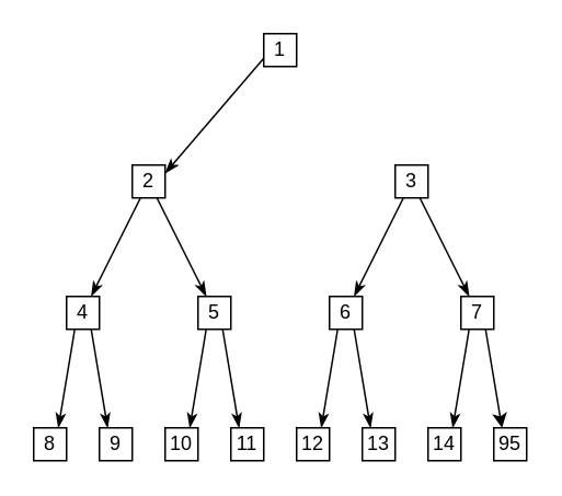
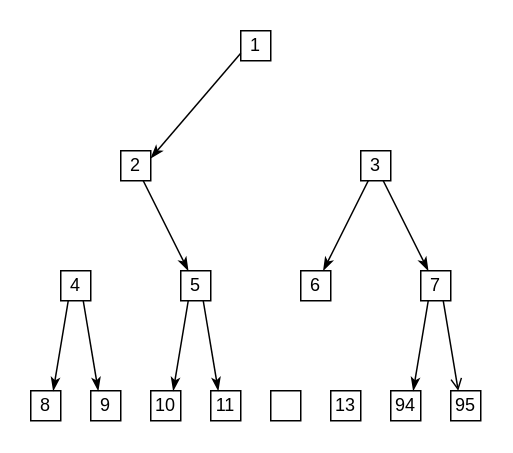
- <mxCell id="45" style="edgeStyle=none;rounded=0;orthogonalLoop=1;jettySize=auto;html=1;exitX=0.25;exitY=1;exitDx=0;exitDy=0;entryX=0.75;entryY=0;entryDx=0;entryDy=0;endArrow=classicThin;endFill=1;" parent="1" source="37" target="25" edge="1"><mxGeometry relative="1" as="geometry" /></mxCell>
- <mxCell id="53" style="edgeStyle=none;rounded=0;orthogonalLoop=1;jettySize=auto;html=1;exitX=0.25;exitY=1;exitDx=0;exitDy=0;entryX=0.75;entryY=0;entryDx=0;entryDy=0;endArrow=classicThin;endFill=1;" parent="1" source="31" target="16" edge="1"><mxGeometry relative="1" as="geometry" /></mxCell>
- <mxCell id="54" style="edgeStyle=none;rounded=0;orthogonalLoop=1;jettySize=auto;html=1;exitX=0.75;exitY=1;exitDx=0;exitDy=0;entryX=0.25;entryY=0;entryDx=0;entryDy=0;endArrow=classicThin;endFill=1;" parent="1" source="31" target="19" edge="1"><mxGeometry relative="1" as="geometry" /></mxCell>
- <mxCell id="59" style="rounded=0;orthogonalLoop=1;jettySize=auto;html=1;exitX=0.75;exitY=1;exitDx=0;exitDy=0;entryX=0.25;entryY=0;entryDx=0;entryDy=0;" parent="1" source="34" target="58" edge="1"><mxGeometry relative="1" as="geometry" /></mxCell>
+ <mxCell id="59" style="rounded=0;orthogonalLoop=1;jettySize=auto;html=1;exitX=0.75;exitY=1;exitDx=0;exitDy=0;entryX=0.25;entryY=0;entryDx=0;entryDy=0;endArrow=open;" parent="1" source="34" target="58" edge="1"><mxGeometry relative="1" as="geometry" /></mxCell>
- <mxCell id="16" value="12" style="text;html=1;strokeColor=none;fillColor=none;align=center;verticalAlign=middle;whiteSpace=wrap;rounded=0;" parent="14" vertex="1"><mxGeometry width="20" height="20" as="geometry" /></mxCell>
- <mxCell id="22" value="14" style="text;html=1;strokeColor=none;fillColor=none;align=center;verticalAlign=middle;whiteSpace=wrap;rounded=0;" parent="20" vertex="1"><mxGeometry width="20" height="20" as="geometry" /></mxCell>
+ <mxCell id="22" value="94" style="text;html=1;strokeColor=none;fillColor=none;align=center;verticalAlign=middle;whiteSpace=wrap;rounded=0;" parent="20" vertex="1"><mxGeometry width="20" height="20" as="geometry" /></mxCell>
